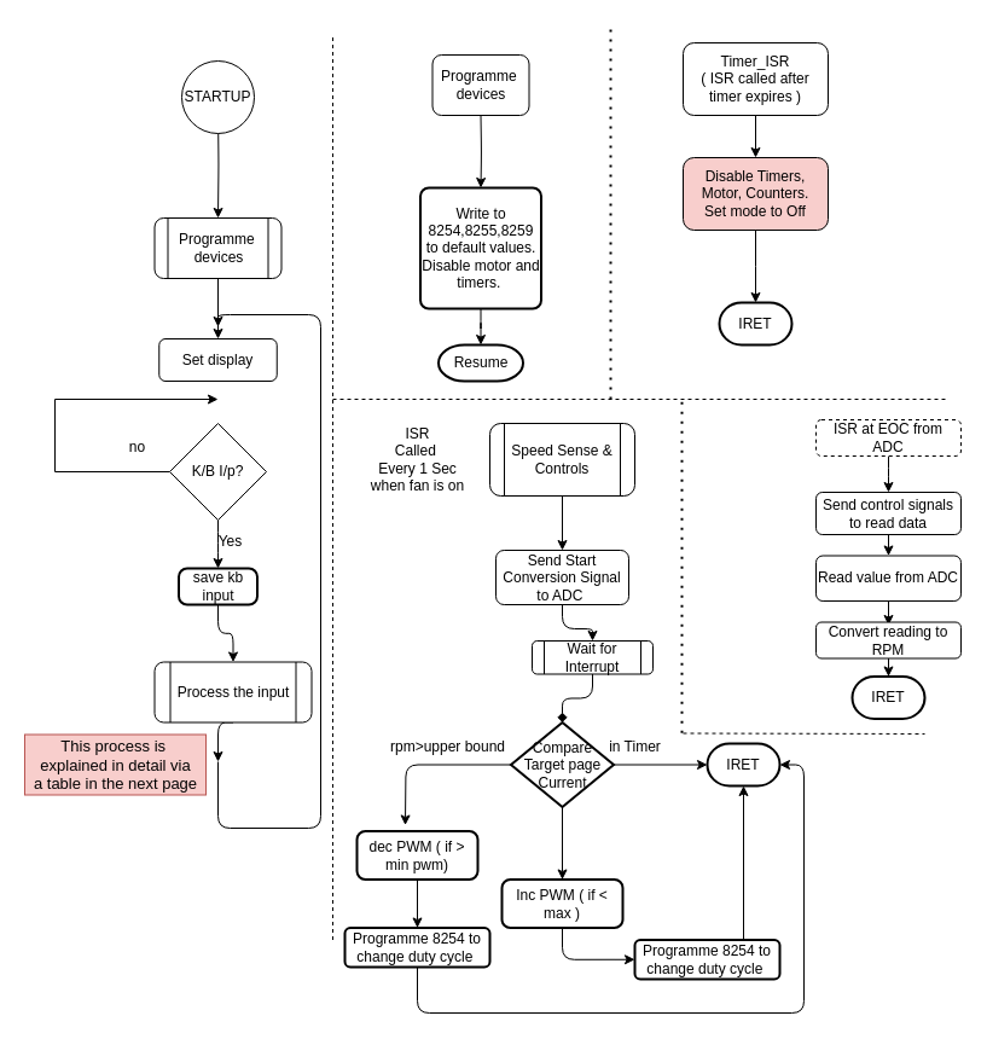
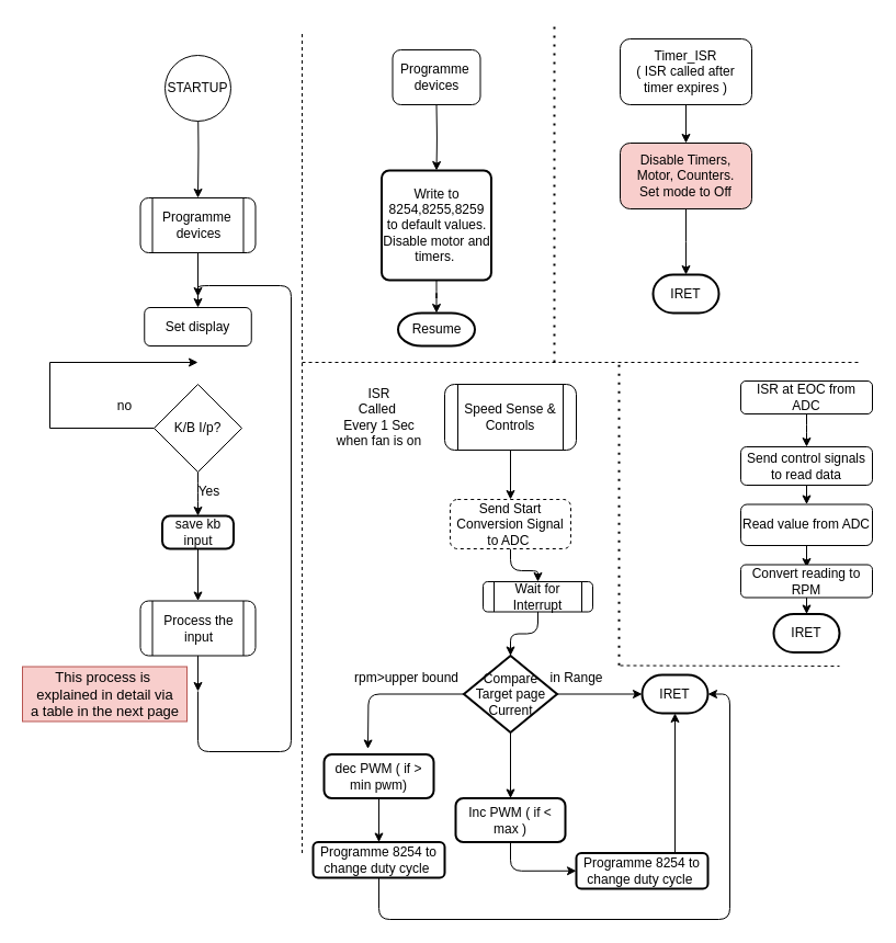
- <mxCell id="54" value="ISR at EOC from ADC" style="rounded=1;whiteSpace=wrap;html=1;dashed=1;" vertex="1" parent="1"><mxGeometry x="675" y="347" width="120" height="30" as="geometry" /></mxCell>
+ <mxCell id="54" value="ISR at EOC from ADC" style="rounded=1;whiteSpace=wrap;html=1;" vertex="1" parent="1"><mxGeometry x="675" y="347" width="120" height="30" as="geometry" /></mxCell>
- <mxCell id="46" value="Send Start Conversion Signal to ADC&amp;nbsp;" style="whiteSpace=wrap;html=1;rounded=1;" vertex="1" parent="1"><mxGeometry x="410" y="455" width="110" height="45" as="geometry" /></mxCell>
+ <mxCell id="46" value="Send Start Conversion Signal to ADC&amp;nbsp;" style="whiteSpace=wrap;html=1;rounded=1;dashed=1;" vertex="1" parent="1"><mxGeometry x="410" y="455" width="110" height="45" as="geometry" /></mxCell>
- <mxCell id="30" value="Process the input" style="shape=process;whiteSpace=wrap;html=1;backgroundOutline=1;rounded=1;" parent="1" vertex="1"><mxGeometry x="127.5" y="547.5" width="130" height="50" as="geometry" /></mxCell>
+ <mxCell id="30" value="Process the input" style="shape=process;whiteSpace=wrap;html=1;backgroundOutline=1;rounded=1;" parent="1" vertex="1"><mxGeometry x="127.5" y="547.5" width="105" height="50" as="geometry" /></mxCell>
- <mxCell id="47" style="edgeStyle=orthogonalEdgeStyle;rounded=1;orthogonalLoop=1;jettySize=auto;html=1;entryX=0.5;entryY=0;entryDx=0;entryDy=0;entryPerimeter=0;endArrow=diamond;" edge="1" parent="1" source="48" target="4"><mxGeometry relative="1" as="geometry" /></mxCell>
+ <mxCell id="47" style="edgeStyle=orthogonalEdgeStyle;rounded=1;orthogonalLoop=1;jettySize=auto;html=1;entryX=0.5;entryY=0;entryDx=0;entryDy=0;entryPerimeter=0;" edge="1" parent="1" source="48" target="4"><mxGeometry relative="1" as="geometry" /></mxCell>
- <mxCell id="6" value="in Timer" style="text;html=1;align=center;verticalAlign=middle;resizable=0;points=[];autosize=1;" parent="1" vertex="1"><mxGeometry x="495" y="607.5" width="60" height="20" as="geometry" /></mxCell>
+ <mxCell id="6" value="in Range" style="text;html=1;align=center;verticalAlign=middle;resizable=0;points=[];autosize=1;" parent="1" vertex="1"><mxGeometry x="495" y="607.5" width="60" height="20" as="geometry" /></mxCell>
